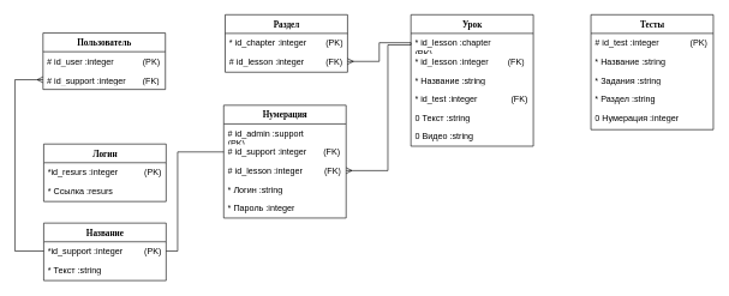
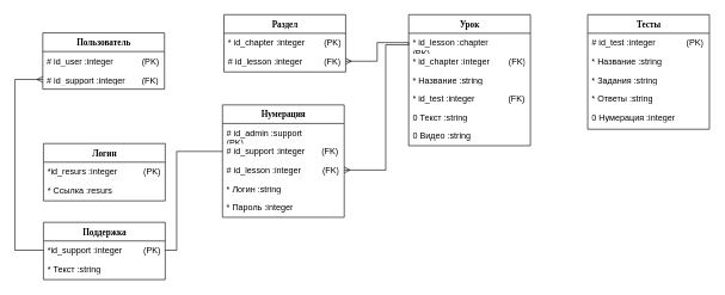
- <mxCell id="7" value="* id_lesson&amp;nbsp;&lt;font style=&quot;font-size: 12px;&quot;&gt;:integer&amp;nbsp;&lt;/font&gt;&amp;nbsp; &amp;nbsp; &amp;nbsp; &amp;nbsp;(FK)" style="text;html=1;strokeColor=none;fillColor=none;align=left;verticalAlign=top;spacingLeft=4;spacingRight=4;whiteSpace=wrap;overflow=hidden;rotatable=0;points=[[0,0.5],[1,0.5]];portConstraint=eastwest;" parent="5" vertex="1"><mxGeometry y="52" width="170" height="26" as="geometry" /></mxCell>
+ <mxCell id="7" value="* id_chapter&amp;nbsp;&lt;font style=&quot;font-size: 12px;&quot;&gt;:integer&amp;nbsp;&lt;/font&gt;&amp;nbsp; &amp;nbsp; &amp;nbsp; &amp;nbsp;(FK)" style="text;html=1;strokeColor=none;fillColor=none;align=left;verticalAlign=top;spacingLeft=4;spacingRight=4;whiteSpace=wrap;overflow=hidden;rotatable=0;points=[[0,0.5],[1,0.5]];portConstraint=eastwest;" parent="5" vertex="1"><mxGeometry y="52" width="170" height="26" as="geometry" /></mxCell>
- <mxCell id="16" value="* Раздел&amp;nbsp;&lt;font style=&quot;font-size: 12px;&quot;&gt;:string&lt;/font&gt;" style="text;html=1;strokeColor=none;fillColor=none;align=left;verticalAlign=top;spacingLeft=4;spacingRight=4;whiteSpace=wrap;overflow=hidden;rotatable=0;points=[[0,0.5],[1,0.5]];portConstraint=eastwest;" parent="12" vertex="1"><mxGeometry y="104" width="170" height="26" as="geometry" /></mxCell>
+ <mxCell id="16" value="* Ответы&amp;nbsp;&lt;font style=&quot;font-size: 12px;&quot;&gt;:string&lt;/font&gt;" style="text;html=1;strokeColor=none;fillColor=none;align=left;verticalAlign=top;spacingLeft=4;spacingRight=4;whiteSpace=wrap;overflow=hidden;rotatable=0;points=[[0,0.5],[1,0.5]];portConstraint=eastwest;" parent="12" vertex="1"><mxGeometry y="104" width="170" height="26" as="geometry" /></mxCell>
- <mxCell id="31" value="Название" style="swimlane;html=1;fontStyle=1;align=center;verticalAlign=top;childLayout=stackLayout;horizontal=1;startSize=26;horizontalStack=0;resizeParent=1;resizeLast=0;collapsible=1;marginBottom=0;swimlaneFillColor=#ffffff;rounded=0;shadow=0;comic=0;labelBackgroundColor=none;strokeWidth=1;fillColor=none;fontFamily=Verdana;fontSize=12" parent="1" vertex="1"><mxGeometry x="60" y="310" width="170" height="80" as="geometry" /></mxCell>
+ <mxCell id="31" value="Поддержка" style="swimlane;html=1;fontStyle=1;align=center;verticalAlign=top;childLayout=stackLayout;horizontal=1;startSize=26;horizontalStack=0;resizeParent=1;resizeLast=0;collapsible=1;marginBottom=0;swimlaneFillColor=#ffffff;rounded=0;shadow=0;comic=0;labelBackgroundColor=none;strokeWidth=1;fillColor=none;fontFamily=Verdana;fontSize=12" parent="1" vertex="1"><mxGeometry x="60" y="310" width="170" height="80" as="geometry" /></mxCell>
